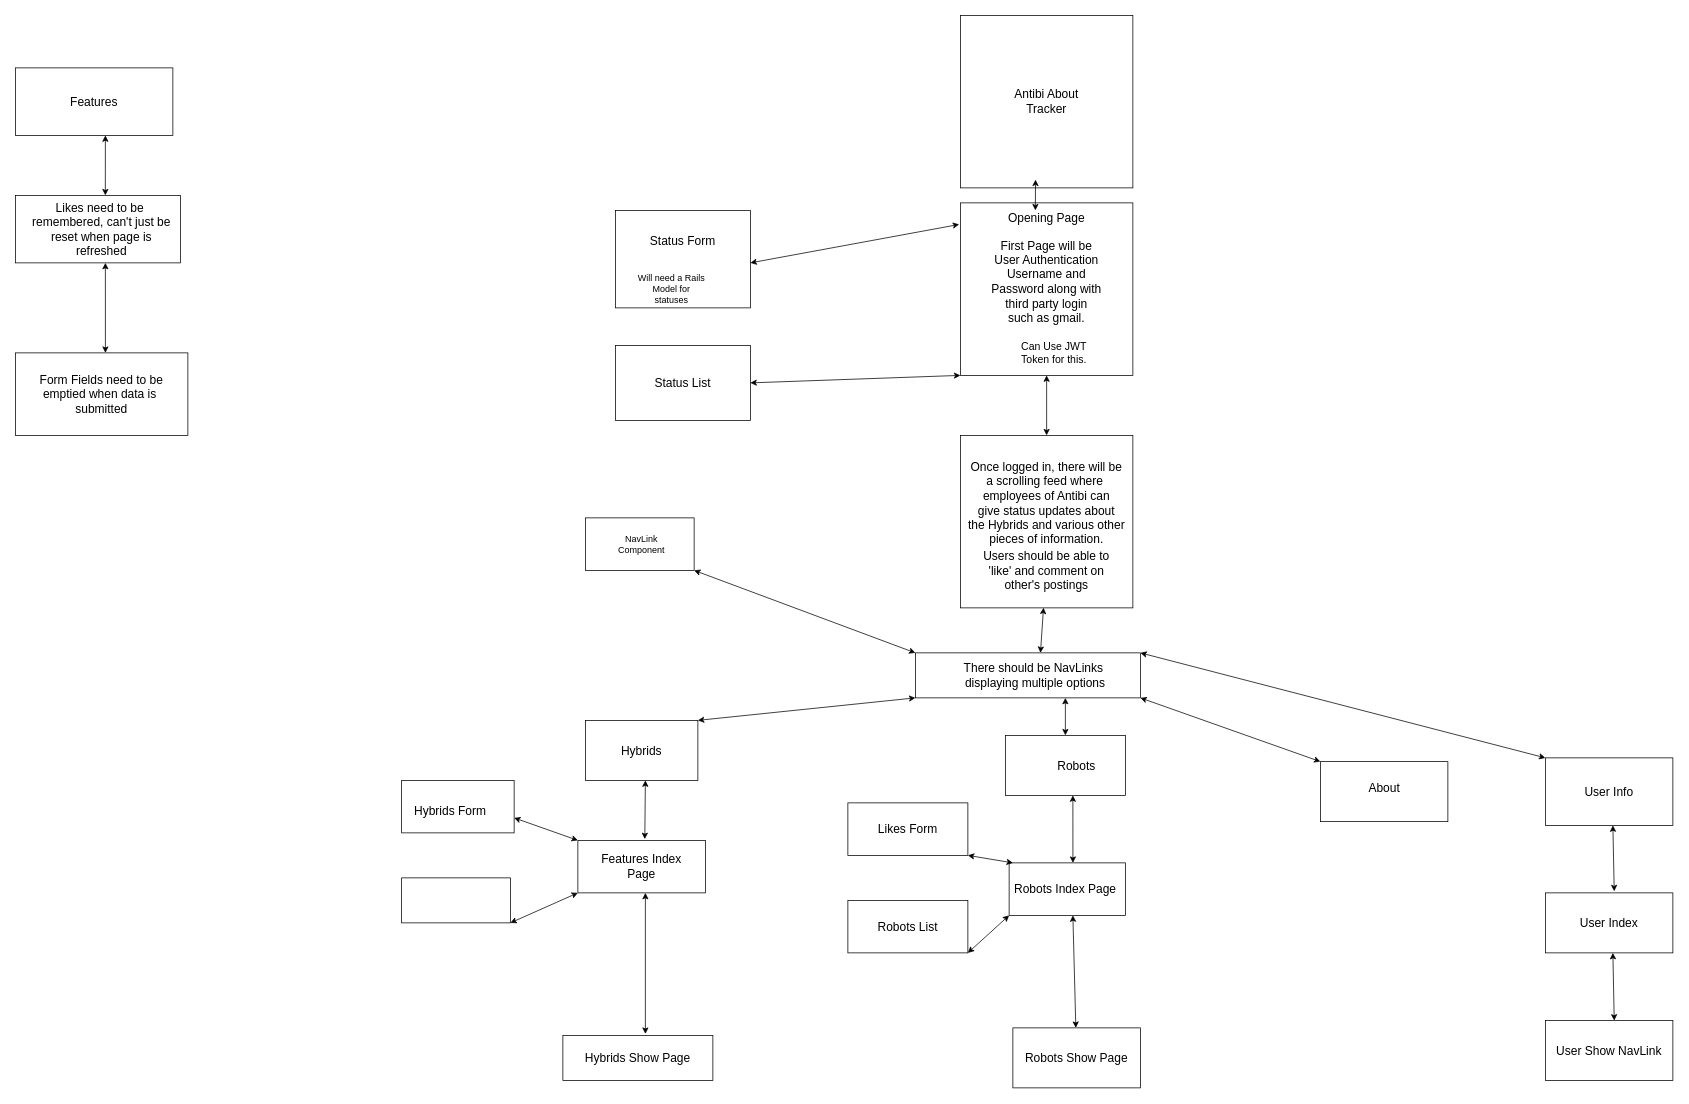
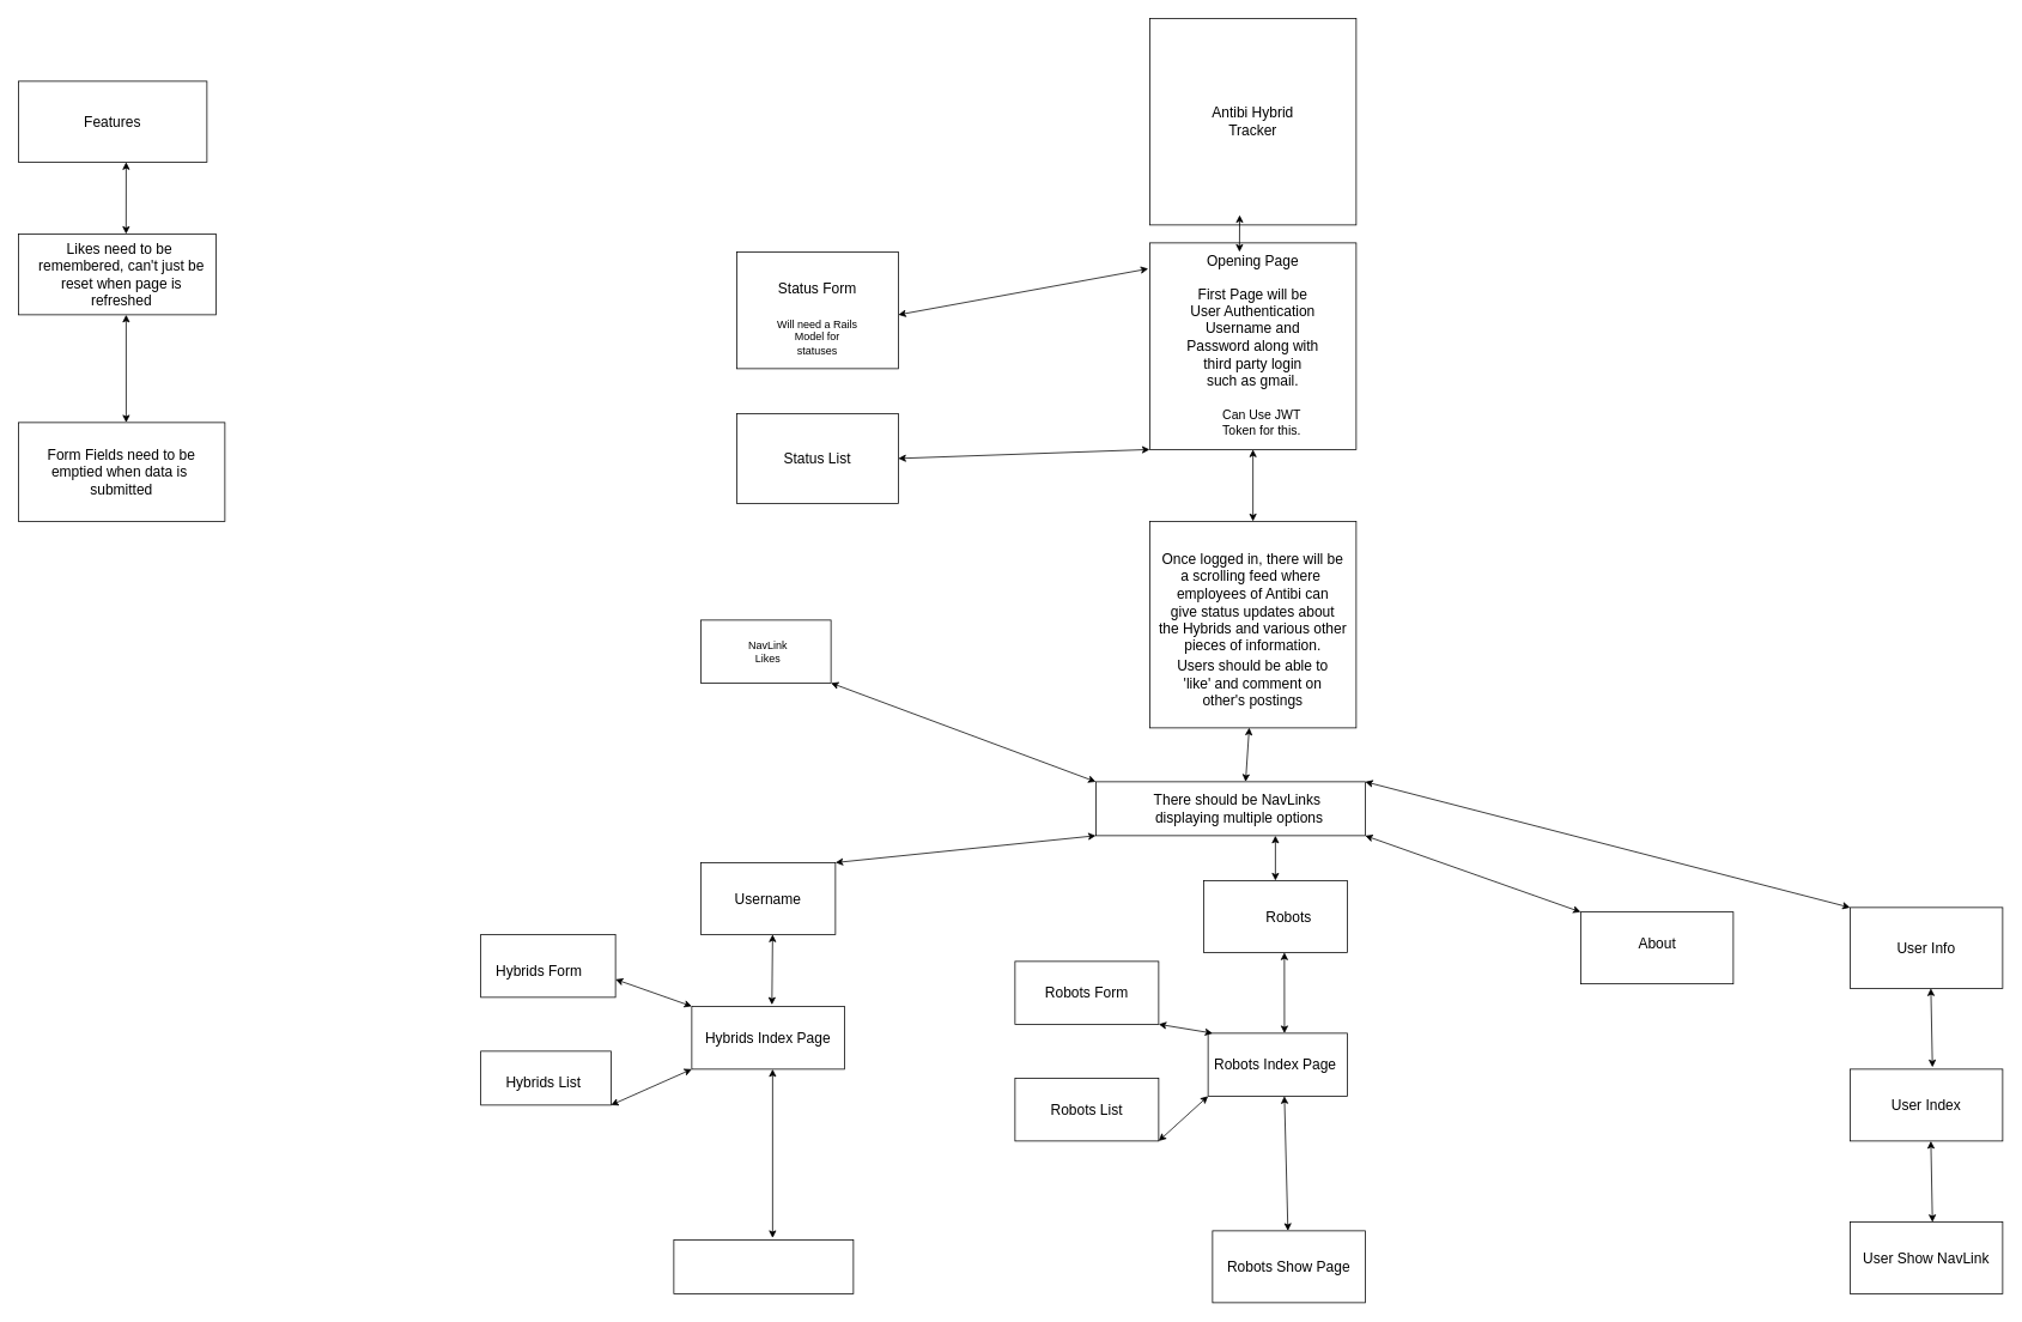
- <mxCell id="3" value="&lt;font style=&quot;font-size: 16px&quot;&gt;Antibi About&lt;br&gt;Tracker&lt;br&gt;&lt;/font&gt;" style="text;html=1;strokeColor=none;fillColor=none;align=center;verticalAlign=middle;whiteSpace=wrap;rounded=0;" vertex="1" parent="1"><mxGeometry x="1300" y="30" width="190" height="210" as="geometry" /></mxCell>
+ <mxCell id="3" value="&lt;font style=&quot;font-size: 16px&quot;&gt;Antibi Hybrid&lt;br&gt;Tracker&lt;br&gt;&lt;/font&gt;" style="text;html=1;strokeColor=none;fillColor=none;align=center;verticalAlign=middle;whiteSpace=wrap;rounded=0;" vertex="1" parent="1"><mxGeometry x="1300" y="30" width="190" height="210" as="geometry" /></mxCell>
- <mxCell id="54" value="Will need a Rails Model for statuses" style="text;html=1;strokeColor=none;fillColor=none;align=center;verticalAlign=middle;whiteSpace=wrap;rounded=0;" vertex="1" parent="1"><mxGeometry x="845" y="375" width="100" height="20" as="geometry" /></mxCell>
+ <mxCell id="54" value="Will need a Rails Model for statuses" style="text;html=1;strokeColor=none;fillColor=none;align=center;verticalAlign=middle;whiteSpace=wrap;rounded=0;" vertex="1" parent="1"><mxGeometry x="860" y="365" width="100" height="20" as="geometry" /></mxCell>
- <mxCell id="59" value="NavLink&lt;br&gt;Component" style="text;html=1;strokeColor=none;fillColor=none;align=center;verticalAlign=middle;whiteSpace=wrap;rounded=0;" vertex="1" parent="1"><mxGeometry x="780" y="690" width="150" height="70" as="geometry" /></mxCell>
+ <mxCell id="59" value="NavLink&lt;br&gt;Likes" style="text;html=1;strokeColor=none;fillColor=none;align=center;verticalAlign=middle;whiteSpace=wrap;rounded=0;" vertex="1" parent="1"><mxGeometry x="780" y="690" width="150" height="70" as="geometry" /></mxCell>
- <mxCell id="20" value="&lt;font style=&quot;font-size: 16px&quot;&gt;Hybrids&lt;/font&gt;" style="text;html=1;strokeColor=none;fillColor=none;align=center;verticalAlign=middle;whiteSpace=wrap;rounded=0;" vertex="1" parent="1"><mxGeometry x="785" y="960" width="140" height="80" as="geometry" /></mxCell>
+ <mxCell id="20" value="&lt;font style=&quot;font-size: 16px&quot;&gt;Username&lt;/font&gt;" style="text;html=1;strokeColor=none;fillColor=none;align=center;verticalAlign=middle;whiteSpace=wrap;rounded=0;" vertex="1" parent="1"><mxGeometry x="785" y="960" width="140" height="80" as="geometry" /></mxCell>
- <mxCell id="41" value="&lt;font style=&quot;font-size: 16px&quot;&gt;Likes Form&lt;/font&gt;" style="text;html=1;strokeColor=none;fillColor=none;align=center;verticalAlign=middle;whiteSpace=wrap;rounded=0;" vertex="1" parent="1"><mxGeometry x="1130" y="1070" width="160" height="70" as="geometry" /></mxCell>
+ <mxCell id="41" value="&lt;font style=&quot;font-size: 16px&quot;&gt;Robots Form&lt;/font&gt;" style="text;html=1;strokeColor=none;fillColor=none;align=center;verticalAlign=middle;whiteSpace=wrap;rounded=0;" vertex="1" parent="1"><mxGeometry x="1130" y="1070" width="160" height="70" as="geometry" /></mxCell>
- <mxCell id="29" value="&lt;font style=&quot;font-size: 16px&quot;&gt;Features Index Page&lt;/font&gt;" style="text;html=1;strokeColor=none;fillColor=none;align=center;verticalAlign=middle;whiteSpace=wrap;rounded=0;" vertex="1" parent="1"><mxGeometry x="780" y="1130" width="150" height="50" as="geometry" /></mxCell>
+ <mxCell id="29" value="&lt;font style=&quot;font-size: 16px&quot;&gt;Hybrids Index Page&lt;/font&gt;" style="text;html=1;strokeColor=none;fillColor=none;align=center;verticalAlign=middle;whiteSpace=wrap;rounded=0;" vertex="1" parent="1"><mxGeometry x="780" y="1130" width="150" height="50" as="geometry" /></mxCell>
+ <mxCell id="27" value="&lt;font style=&quot;font-size: 16px&quot;&gt;Hybrids List&lt;/font&gt;" style="text;html=1;strokeColor=none;fillColor=none;align=center;verticalAlign=middle;whiteSpace=wrap;rounded=0;" vertex="1" parent="1"><mxGeometry x="550" y="1180" width="110" height="50" as="geometry" /></mxCell>
- <mxCell id="36" value="&lt;font style=&quot;font-size: 16px&quot;&gt;Hybrids Show Page&lt;/font&gt;" style="text;html=1;strokeColor=none;fillColor=none;align=center;verticalAlign=middle;whiteSpace=wrap;rounded=0;" vertex="1" parent="1"><mxGeometry x="750" y="1380" width="200" height="60" as="geometry" /></mxCell>
